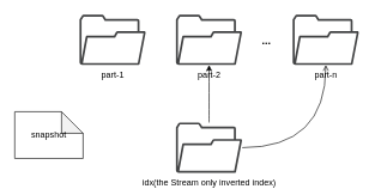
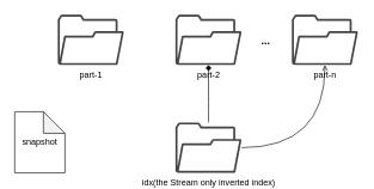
- <mxCell id="2" value="part-1" style="sketch=0;pointerEvents=1;shadow=0;dashed=0;html=1;strokeColor=none;fillColor=#434445;aspect=fixed;labelPosition=center;verticalLabelPosition=bottom;verticalAlign=top;align=center;outlineConnect=0;shape=mxgraph.vvd.folder;" vertex="1" parent="1"><mxGeometry x="110" y="20" width="92.11" height="70" as="geometry" /></mxCell>
+ <mxCell id="2" value="part-1" style="sketch=0;pointerEvents=1;shadow=0;dashed=0;html=1;strokeColor=none;fillColor=#434445;aspect=fixed;labelPosition=center;verticalLabelPosition=bottom;verticalAlign=top;align=center;outlineConnect=0;shape=mxgraph.vvd.folder;" vertex="1" parent="1"><mxGeometry x="80" y="20" width="92.11" height="70" as="geometry" /></mxCell>
- <mxCell id="5" style="edgeStyle=orthogonalEdgeStyle;rounded=0;orthogonalLoop=1;jettySize=auto;html=1;curved=1;" edge="1" parent="1" source="7" target="3"><mxGeometry relative="1" as="geometry" /></mxCell>
+ <mxCell id="5" style="edgeStyle=orthogonalEdgeStyle;rounded=0;orthogonalLoop=1;jettySize=auto;html=1;curved=1;endArrow=diamond;" edge="1" parent="1" source="7" target="3"><mxGeometry relative="1" as="geometry" /></mxCell>
- <mxCell id="9" value="snapshot" style="shape=note;whiteSpace=wrap;html=1;backgroundOutline=1;darkOpacity=0.05;" vertex="1" parent="1"><mxGeometry x="20" y="155" width="95" height="65" as="geometry" /></mxCell>
+ <mxCell id="9" value="snapshot" style="shape=note;whiteSpace=wrap;html=1;backgroundOutline=1;darkOpacity=0.05;" vertex="1" parent="1"><mxGeometry x="20" y="155" width="70" height="85" as="geometry" /></mxCell>
